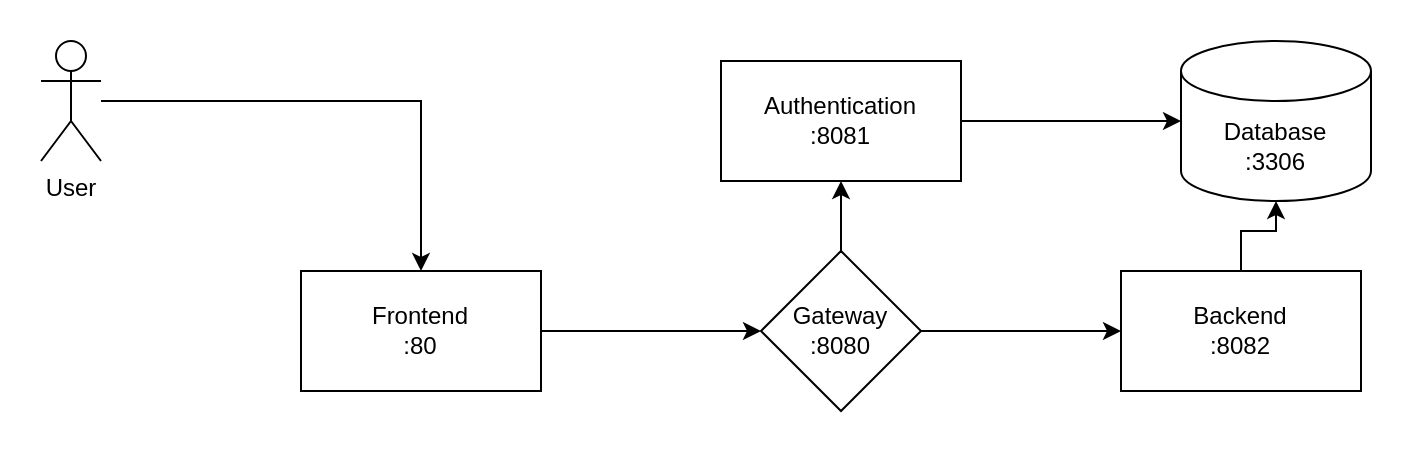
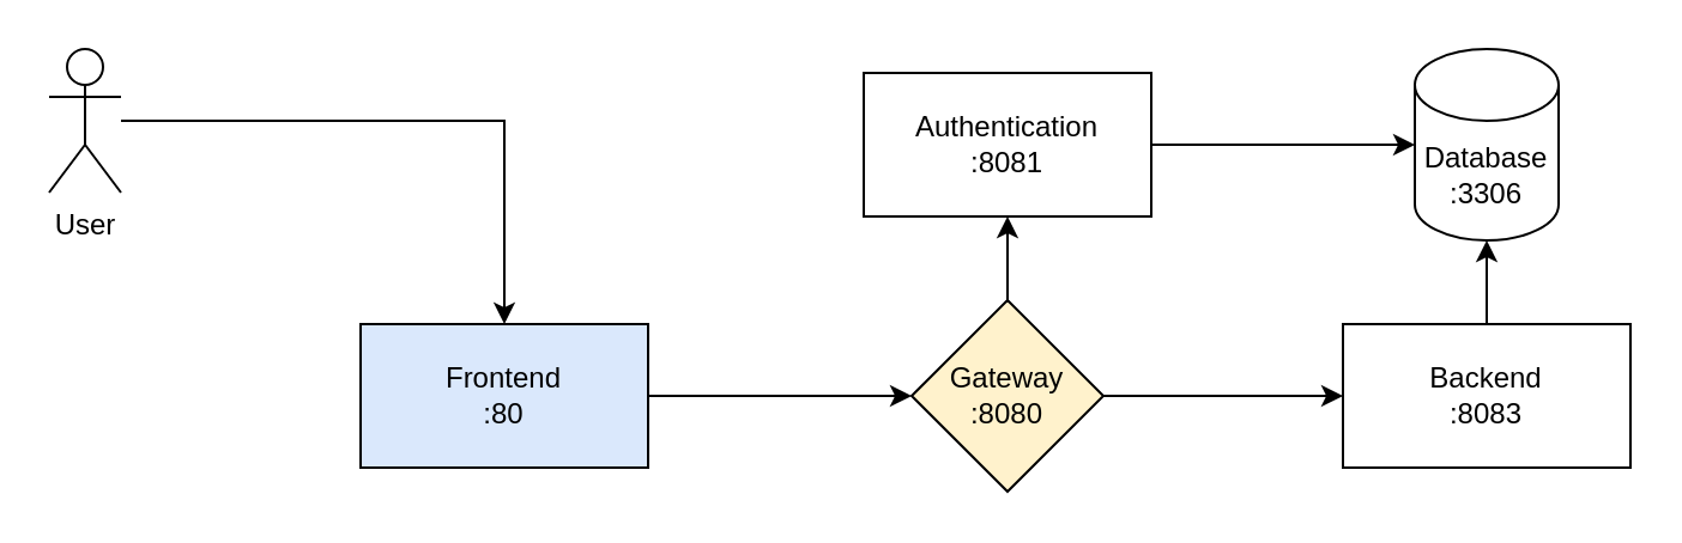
- <mxCell id="10" value="Database&lt;br&gt;:3306" style="shape=cylinder3;whiteSpace=wrap;html=1;boundedLbl=1;backgroundOutline=1;size=15;" vertex="1" parent="1"><mxGeometry x="590" y="20" width="95" height="80" as="geometry" /></mxCell>
+ <mxCell id="10" value="Database&lt;br&gt;:3306" style="shape=cylinder3;whiteSpace=wrap;html=1;boundedLbl=1;backgroundOutline=1;size=15;" vertex="1" parent="1"><mxGeometry x="590" y="20" width="60" height="80" as="geometry" /></mxCell>
- <mxCell id="5" value="Frontend&lt;br&gt;:80" style="rounded=0;whiteSpace=wrap;html=1;" vertex="1" parent="1"><mxGeometry x="150" y="135" width="120" height="60" as="geometry" /></mxCell>
+ <mxCell id="5" value="Frontend&lt;br&gt;:80" style="rounded=0;whiteSpace=wrap;html=1;fillColor=#dae8fc;" vertex="1" parent="1"><mxGeometry x="150" y="135" width="120" height="60" as="geometry" /></mxCell>
- <mxCell id="13" value="Gateway&lt;br&gt;:8080" style="rhombus;whiteSpace=wrap;html=1;" vertex="1" parent="1"><mxGeometry x="380" y="125" width="80" height="80" as="geometry" /></mxCell>
+ <mxCell id="13" value="Gateway&lt;br&gt;:8080" style="rhombus;whiteSpace=wrap;html=1;fillColor=#fff2cc;" vertex="1" parent="1"><mxGeometry x="380" y="125" width="80" height="80" as="geometry" /></mxCell>
- <mxCell id="7" value="Backend&lt;br&gt;:8082" style="rounded=0;whiteSpace=wrap;html=1;" vertex="1" parent="1"><mxGeometry x="560" y="135" width="120" height="60" as="geometry" /></mxCell>
+ <mxCell id="7" value="Backend&lt;br&gt;:8083" style="rounded=0;whiteSpace=wrap;html=1;" vertex="1" parent="1"><mxGeometry x="560" y="135" width="120" height="60" as="geometry" /></mxCell>
